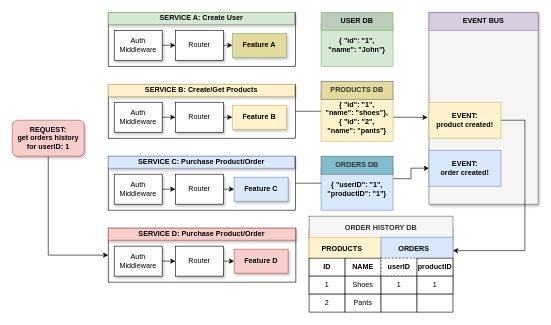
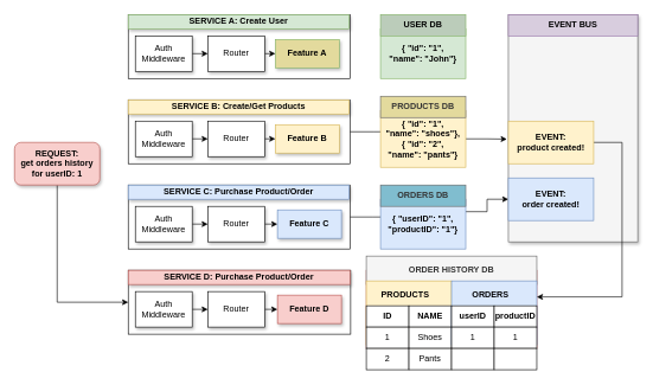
- <mxCell id="53" value="&lt;b&gt;userID&lt;/b&gt;" style="rounded=0;whiteSpace=wrap;html=1;dashed=1;" parent="1" vertex="1"><mxGeometry x="635" y="430" width="60" height="30" as="geometry" /></mxCell>
+ <mxCell id="53" value="&lt;b&gt;userID&lt;/b&gt;" style="rounded=0;whiteSpace=wrap;html=1;" parent="1" vertex="1"><mxGeometry x="635" y="430" width="60" height="30" as="geometry" /></mxCell>
